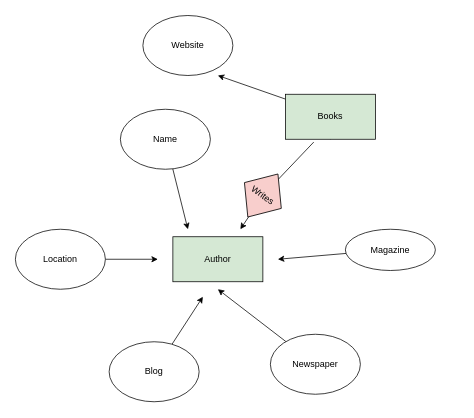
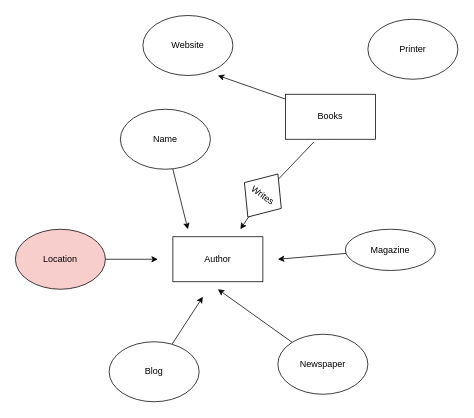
+ <mxCell id="19" value="Printer" style="ellipse;whiteSpace=wrap;html=1;" vertex="1" parent="1"><mxGeometry x="490" width="120" height="80" as="geometry" y="25" /></mxCell>
- <mxCell id="18" value="Books" style="rounded=0;whiteSpace=wrap;html=1;fillColor=#d5e8d4;" vertex="1" parent="1"><mxGeometry x="380" y="125" width="120" height="60" as="geometry" /></mxCell>
+ <mxCell id="18" value="Books" style="rounded=0;whiteSpace=wrap;html=1;" vertex="1" parent="1"><mxGeometry x="380" y="125" width="120" height="60" as="geometry" /></mxCell>
- <mxCell id="16" value="Writes" style="rhombus;whiteSpace=wrap;html=1;rotation=35;fillColor=#f8cecc;" vertex="1" parent="1"><mxGeometry x="320" y="225" width="60" height="70" as="geometry" /></mxCell>
+ <mxCell id="16" value="Writes" style="rhombus;whiteSpace=wrap;html=1;rotation=35;" vertex="1" parent="1"><mxGeometry x="320" y="225" width="60" height="70" as="geometry" /></mxCell>
- <mxCell id="8" value="Location" style="ellipse;whiteSpace=wrap;html=1;" vertex="1" parent="1"><mxGeometry x="20" y="305" width="120" height="80" as="geometry" /></mxCell>
+ <mxCell id="8" value="Location" style="ellipse;whiteSpace=wrap;html=1;fillColor=#f8cecc;" vertex="1" parent="1"><mxGeometry x="20" y="305" width="120" height="80" as="geometry" /></mxCell>
- <mxCell id="2" value="Author" style="rounded=0;whiteSpace=wrap;html=1;fillColor=#d5e8d4;" vertex="1" parent="1"><mxGeometry x="230" y="315" width="120" height="60" as="geometry" /></mxCell>
+ <mxCell id="2" value="Author" style="rounded=0;whiteSpace=wrap;html=1;" vertex="1" parent="1"><mxGeometry x="230" y="315" width="120" height="60" as="geometry" /></mxCell>
- <mxCell id="14" value="Newspaper" style="ellipse;whiteSpace=wrap;html=1;" vertex="1" parent="1"><mxGeometry x="360" y="445" width="120" height="80" as="geometry" /></mxCell>
+ <mxCell id="14" value="Newspaper" style="ellipse;whiteSpace=wrap;html=1;" vertex="1" parent="1"><mxGeometry x="370" y="445" width="120" height="80" as="geometry" /></mxCell>
